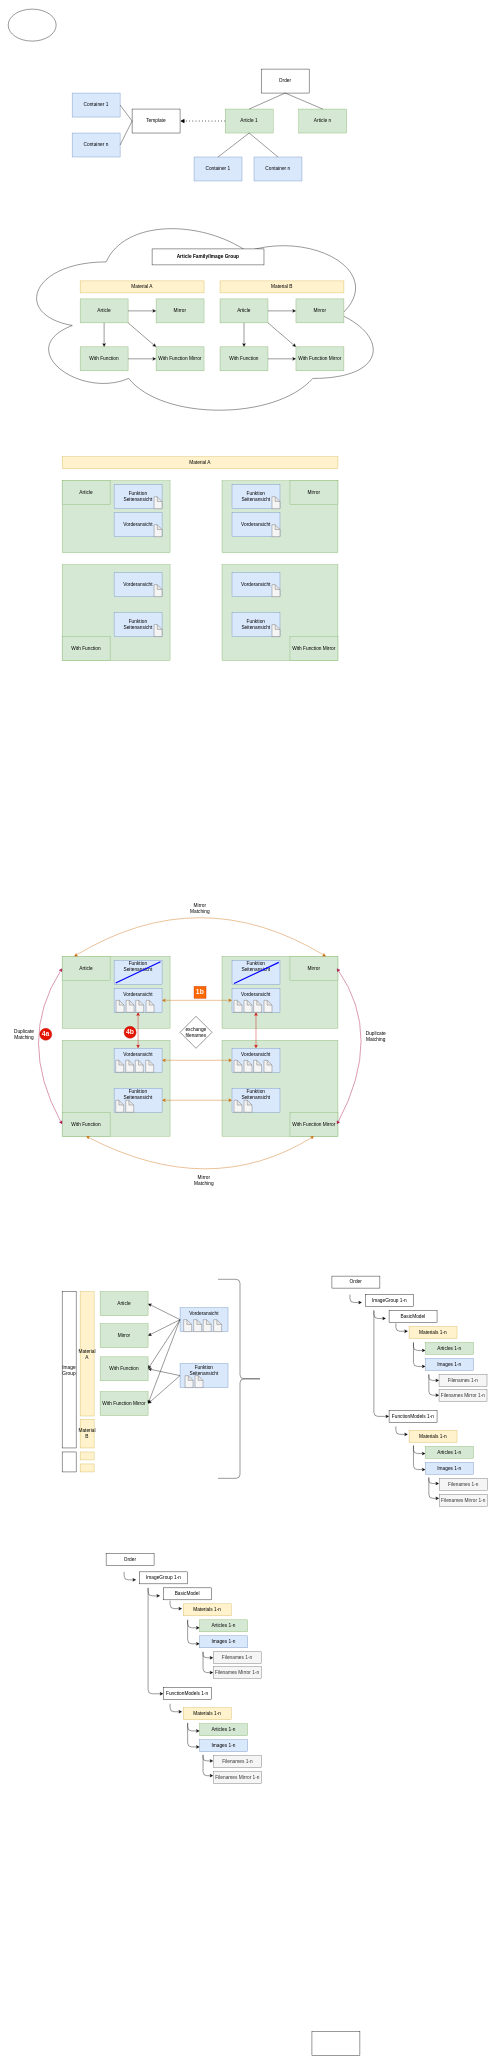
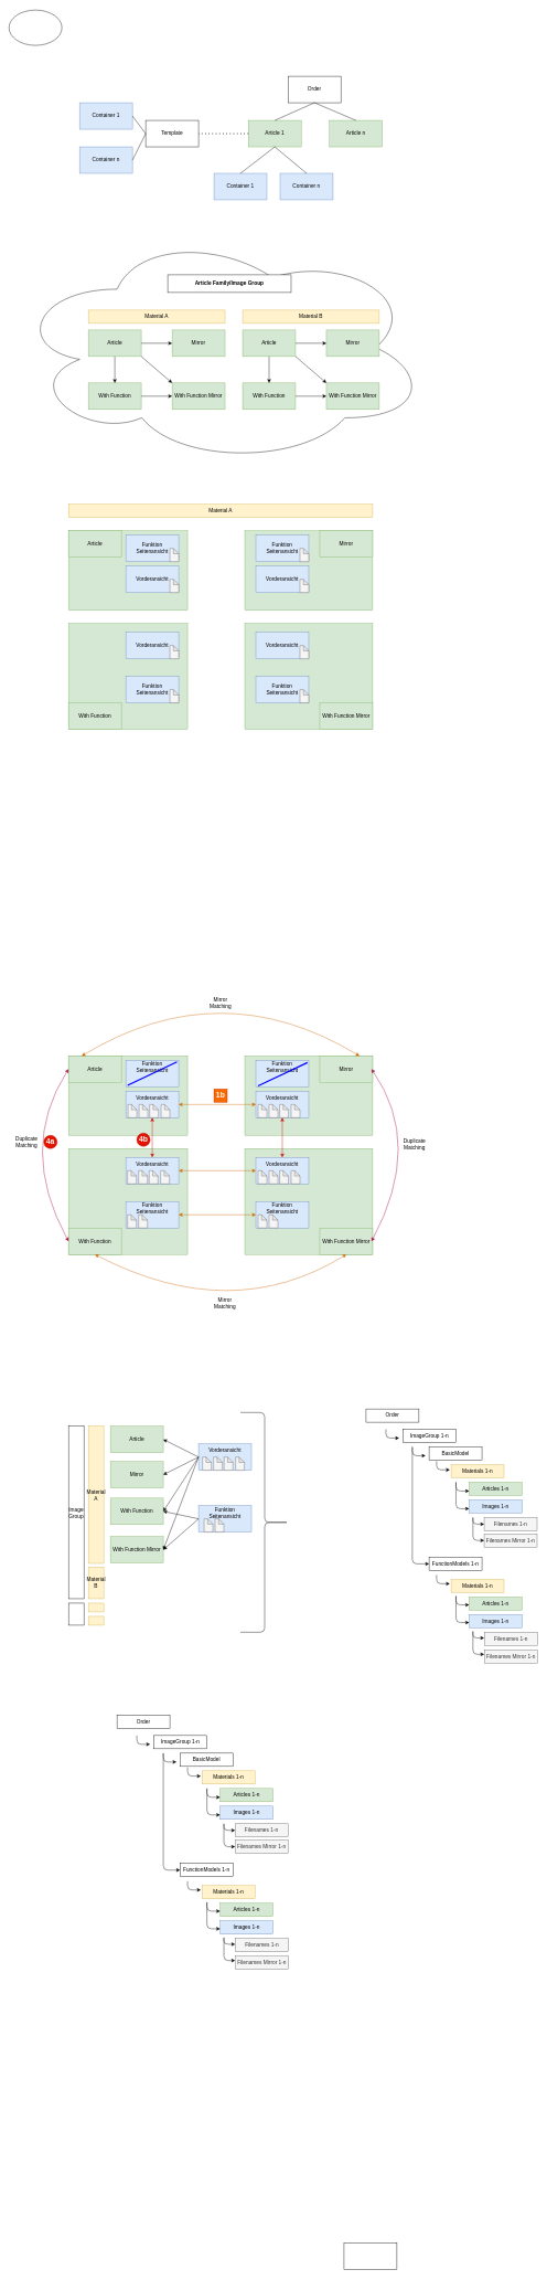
- <mxCell id="34" value="" style="endArrow=block;dashed=1;html=1;dashPattern=1 3;strokeWidth=2;entryX=1;entryY=0.5;entryDx=0;entryDy=0;exitX=0;exitY=0.5;exitDx=0;exitDy=0;" parent="1" source="11" target="8" edge="1"><mxGeometry width="50" height="50" relative="1" as="geometry"><mxPoint x="833" y="290" as="sourcePoint" /><mxPoint x="883" y="240" as="targetPoint" /></mxGeometry></mxCell>
+ <mxCell id="34" value="" style="endArrow=none;dashed=1;html=1;dashPattern=1 3;strokeWidth=2;entryX=1;entryY=0.5;entryDx=0;entryDy=0;exitX=0;exitY=0.5;exitDx=0;exitDy=0;" parent="1" source="11" target="8" edge="1"><mxGeometry width="50" height="50" relative="1" as="geometry"><mxPoint x="833" y="290" as="sourcePoint" /><mxPoint x="883" y="240" as="targetPoint" /></mxGeometry></mxCell>
- <mxCell id="86" value="exchange filenames" style="rhombus;whiteSpace=wrap;html=1;" parent="1" vertex="1"><mxGeometry x="450" y="2540" width="80" height="80" as="geometry" /></mxCell>
